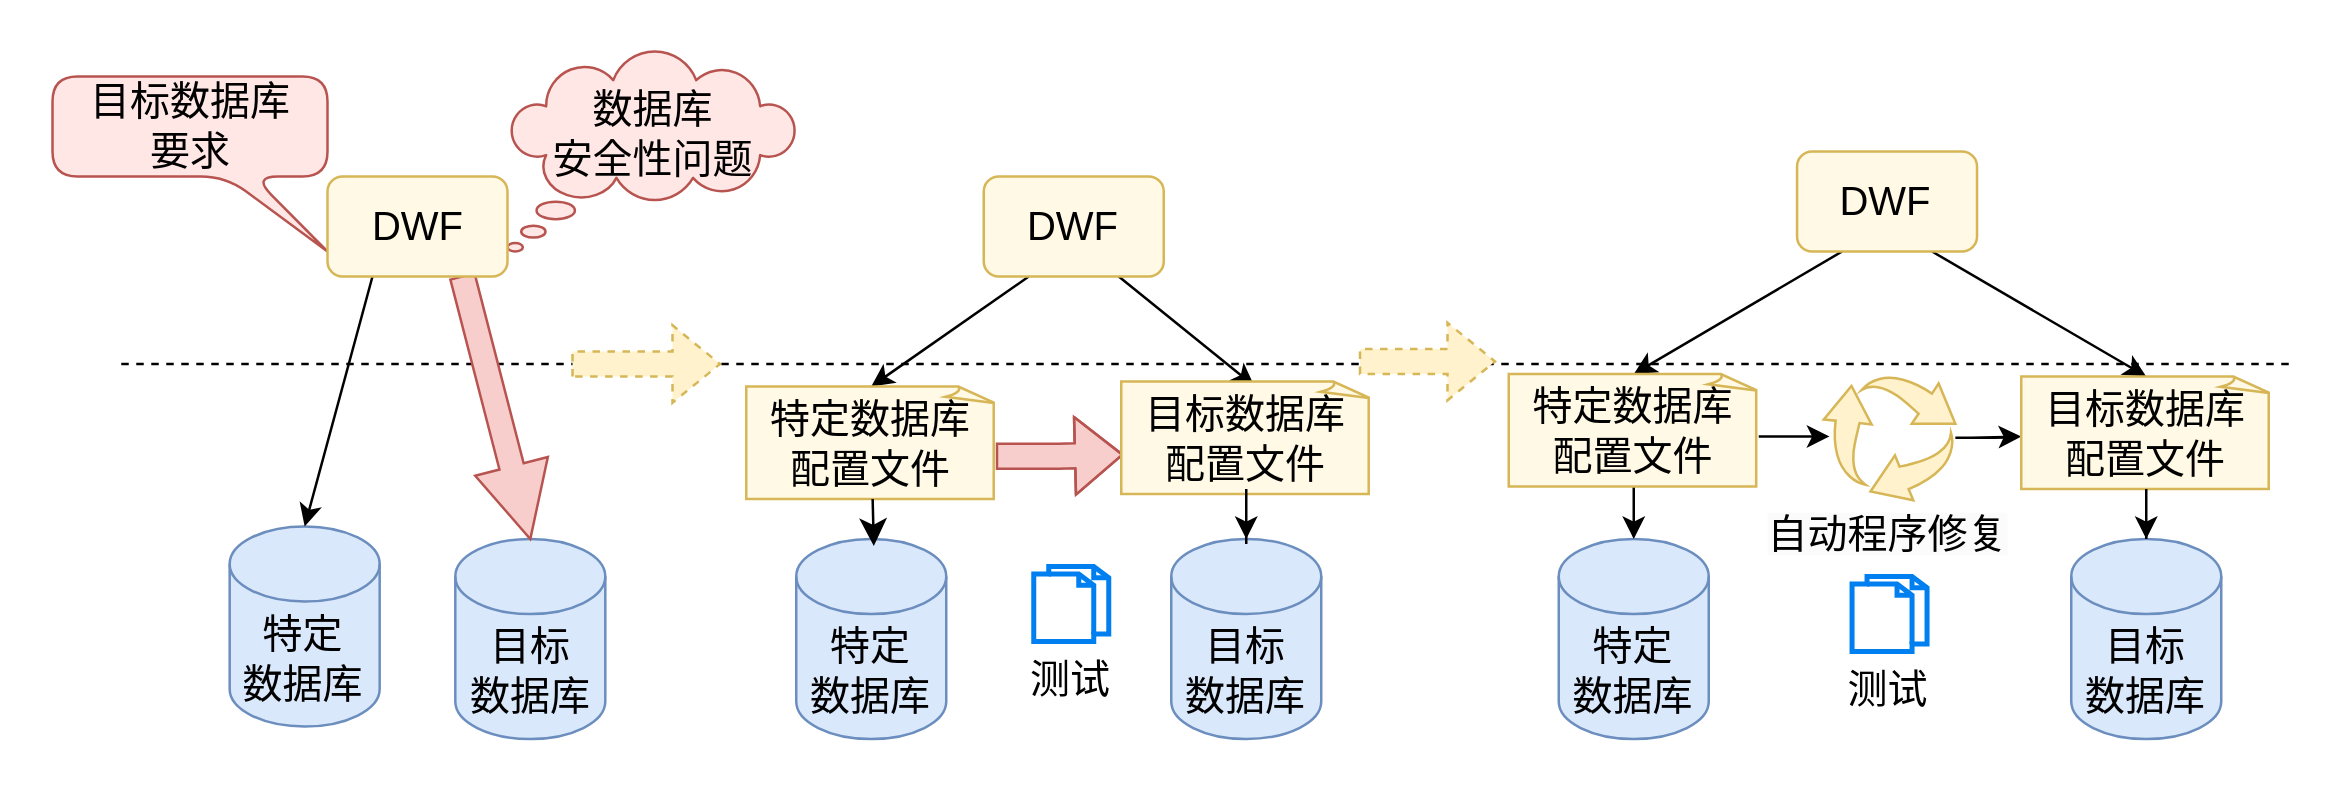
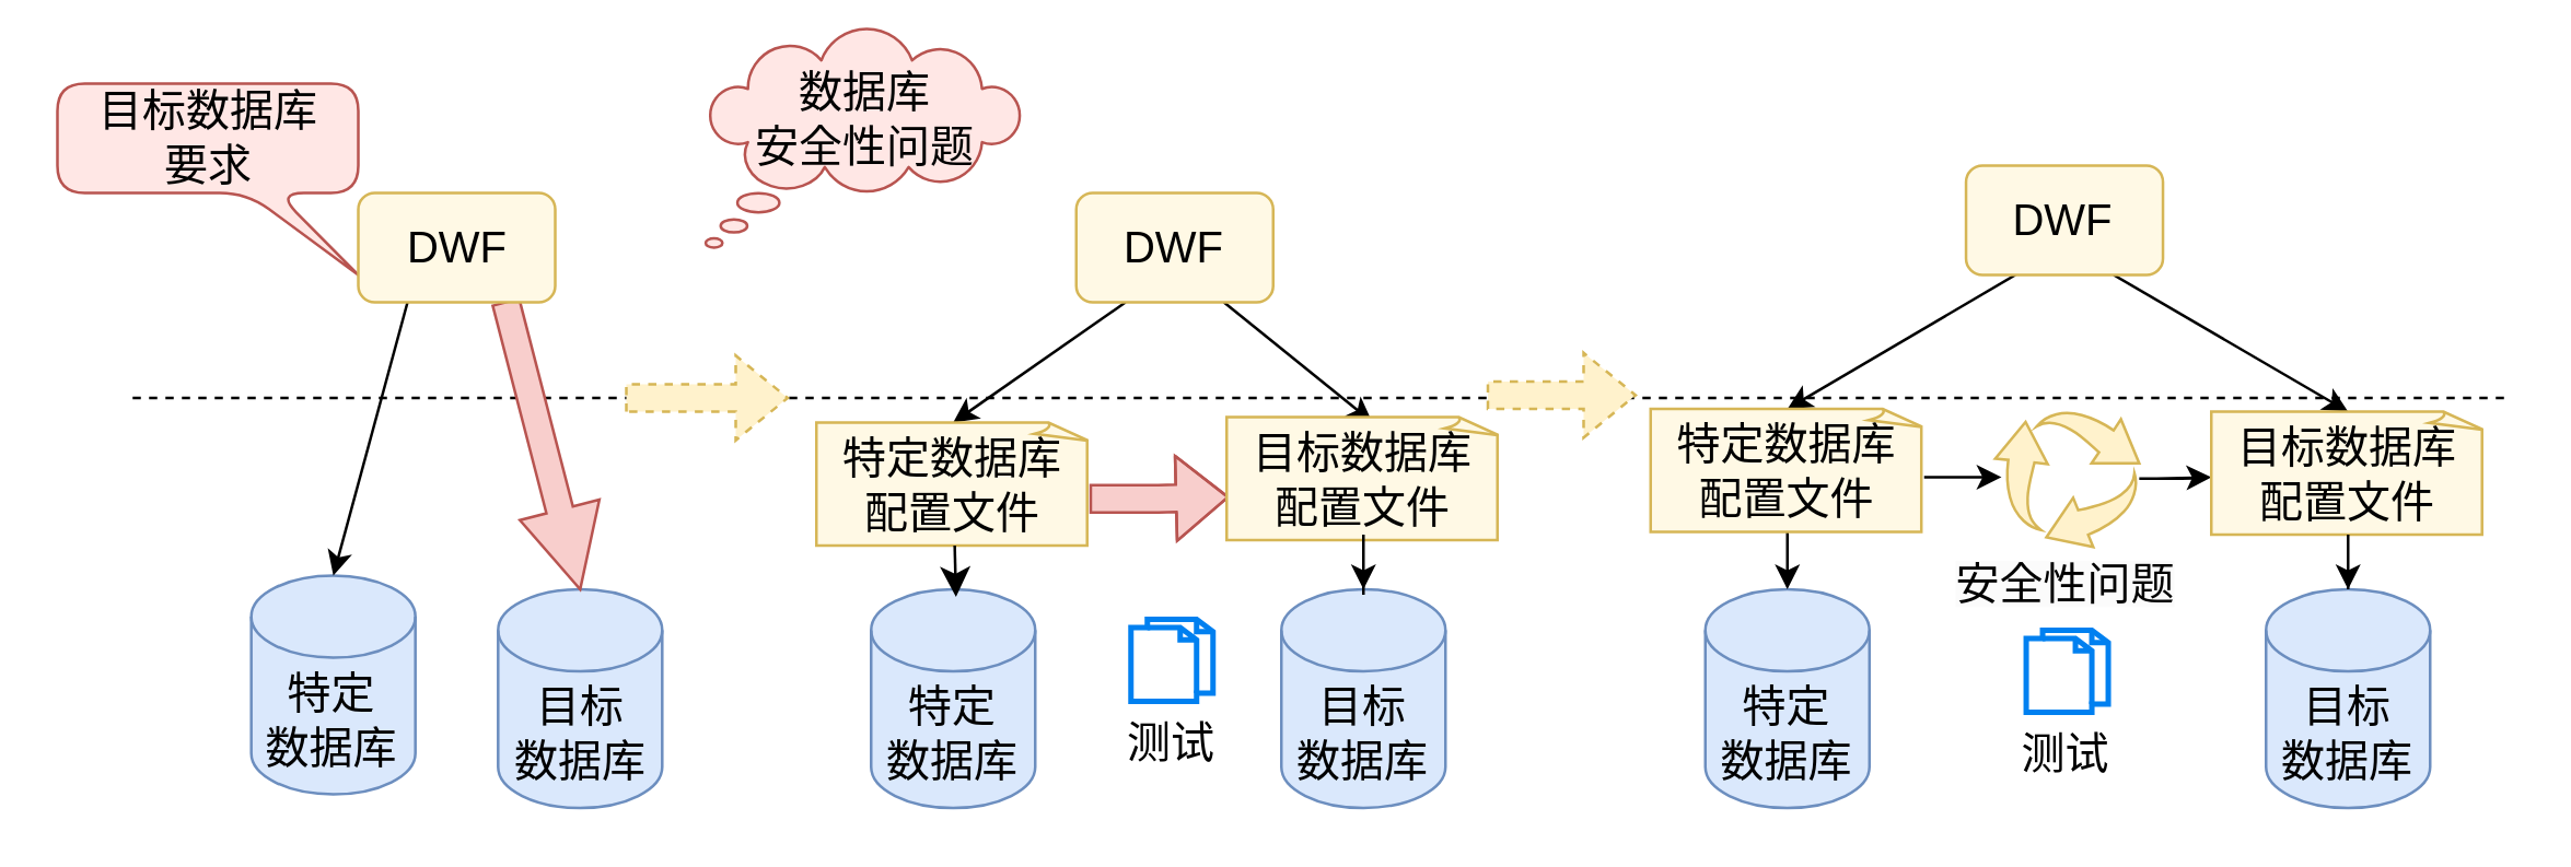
- <mxCell id="5" value="数据库&lt;div&gt;安全性问题&lt;/div&gt;" style="whiteSpace=wrap;html=1;shape=mxgraph.basic.cloud_callout;fontSize=16;spacingBottom=14;fillColor=#FFE7E5;strokeColor=#b85450;" parent="1" vertex="1"><mxGeometry x="202.5" y="20" width="115.5" height="80" as="geometry" /></mxCell>
+ <mxCell id="5" value="数据库&lt;div&gt;安全性问题&lt;/div&gt;" style="whiteSpace=wrap;html=1;shape=mxgraph.basic.cloud_callout;fontSize=16;spacingBottom=14;fillColor=#FFE7E5;strokeColor=#b85450;" parent="1" vertex="1"><mxGeometry x="257.5" y="10" width="115.5" height="80" as="geometry" /></mxCell>
- <mxCell id="21" value="&#10;&lt;span style=&quot;color: rgb(0, 0, 0); font-family: Helvetica; font-size: 16px; font-style: normal; font-variant-ligatures: normal; font-variant-caps: normal; font-weight: 400; letter-spacing: normal; orphans: 2; text-align: center; text-indent: 0px; text-transform: none; widows: 2; word-spacing: 0px; -webkit-text-stroke-width: 0px; white-space: normal; background-color: rgb(251, 251, 251); text-decoration-thickness: initial; text-decoration-style: initial; text-decoration-color: initial; display: inline !important; float: none;&quot;&gt;自动程序修复&lt;/span&gt;&#10;&#10;" style="text;html=1;align=center;verticalAlign=middle;whiteSpace=wrap;rounded=0;" parent="1" vertex="1"><mxGeometry x="703.48" y="195" width="103.68" height="50" as="geometry" /></mxCell>
+ <mxCell id="21" value="&#10;&lt;span style=&quot;color: rgb(0, 0, 0); font-family: Helvetica; font-size: 16px; font-style: normal; font-variant-ligatures: normal; font-variant-caps: normal; font-weight: 400; letter-spacing: normal; orphans: 2; text-align: center; text-indent: 0px; text-transform: none; widows: 2; word-spacing: 0px; -webkit-text-stroke-width: 0px; white-space: normal; background-color: rgb(251, 251, 251); text-decoration-thickness: initial; text-decoration-style: initial; text-decoration-color: initial; display: inline !important; float: none;&quot;&gt;安全性问题&lt;/span&gt;&#10;&#10;" style="text;html=1;align=center;verticalAlign=middle;whiteSpace=wrap;rounded=0;" parent="1" vertex="1"><mxGeometry x="703.48" y="195" width="103.68" height="50" as="geometry" /></mxCell>
